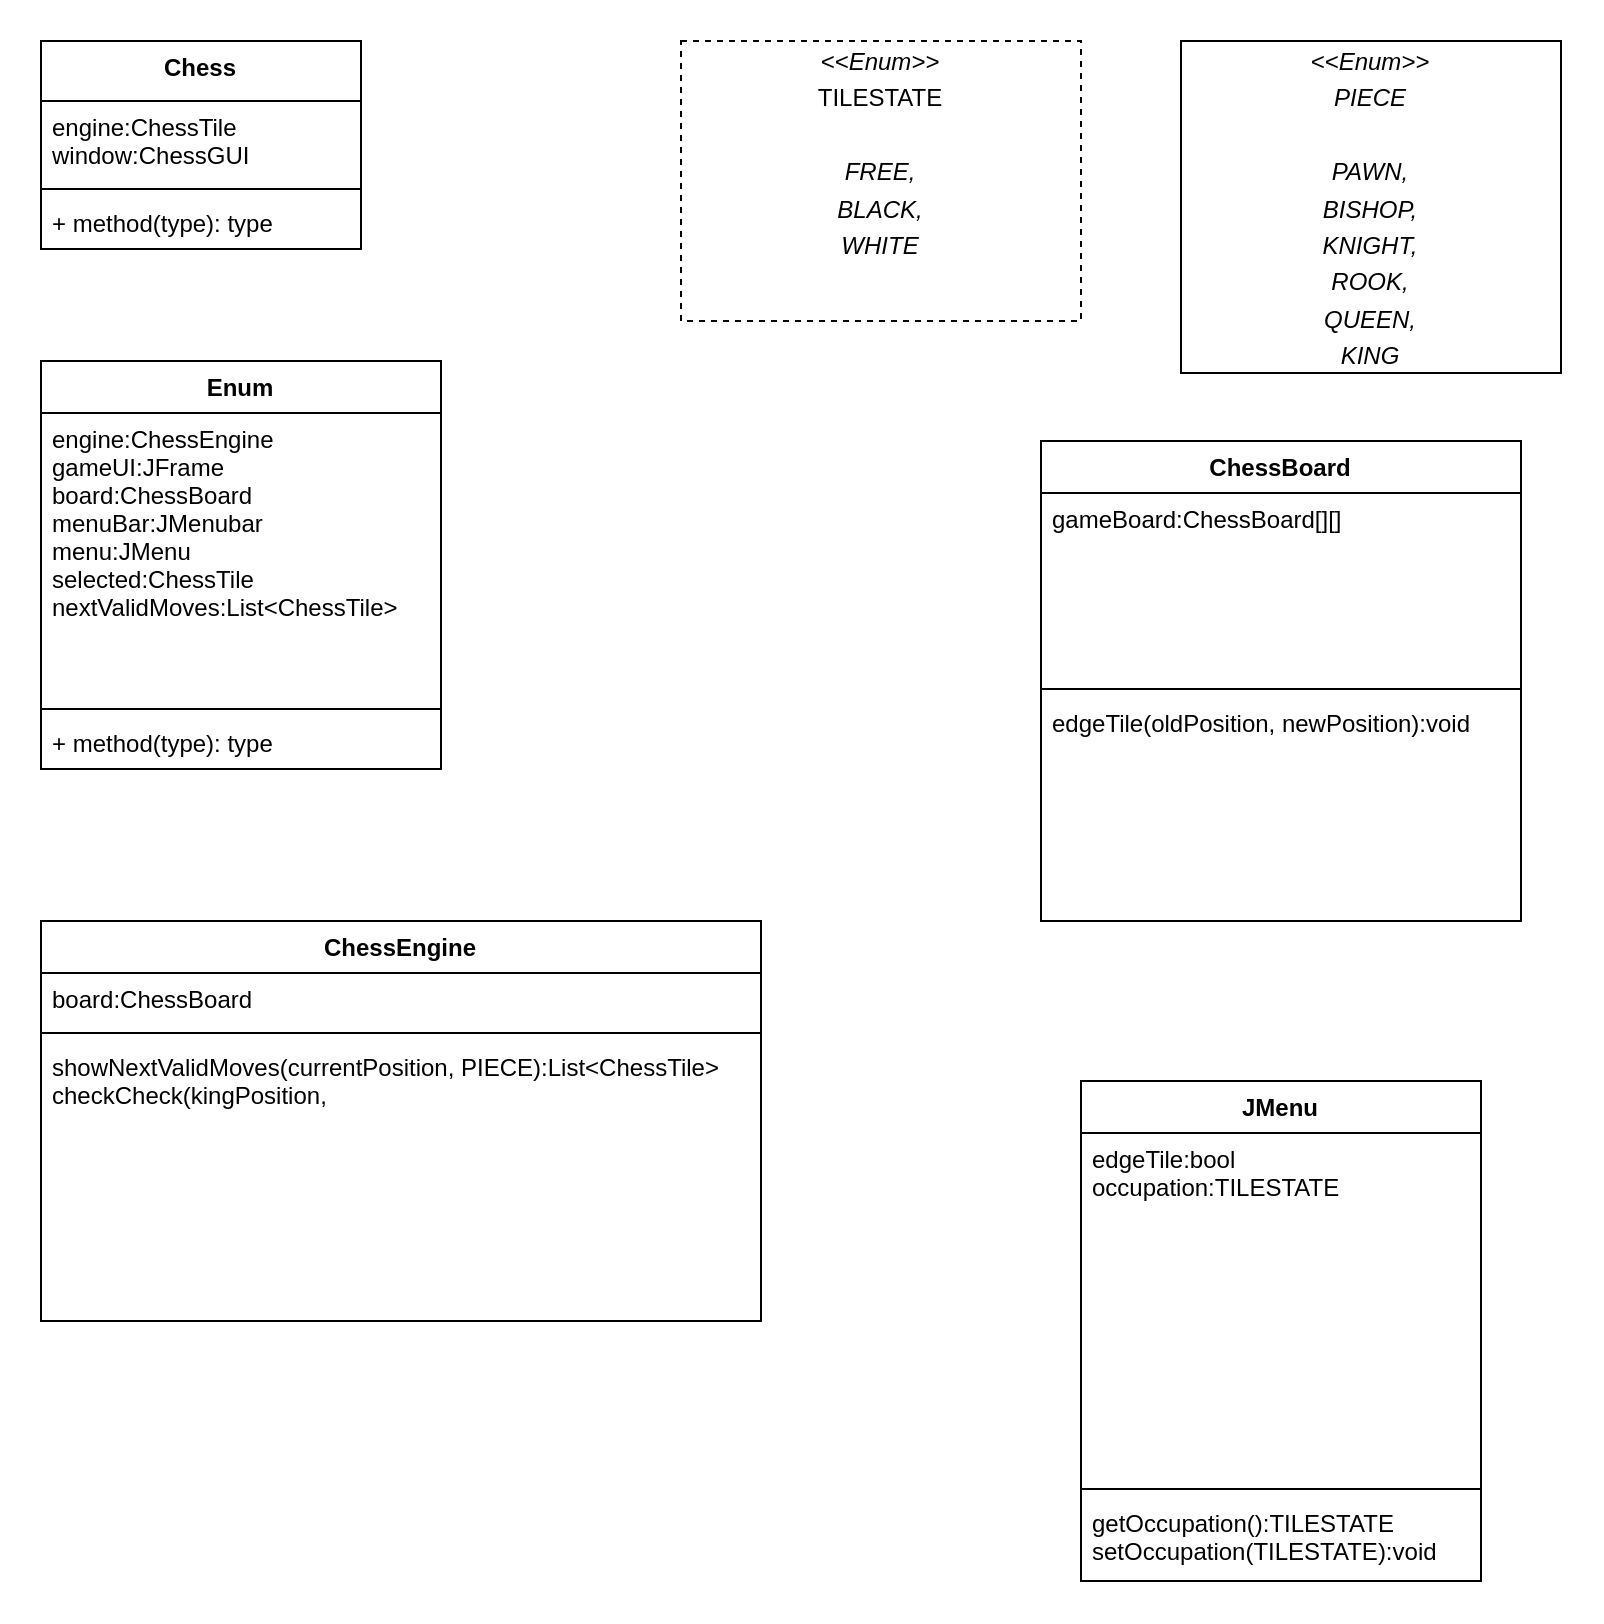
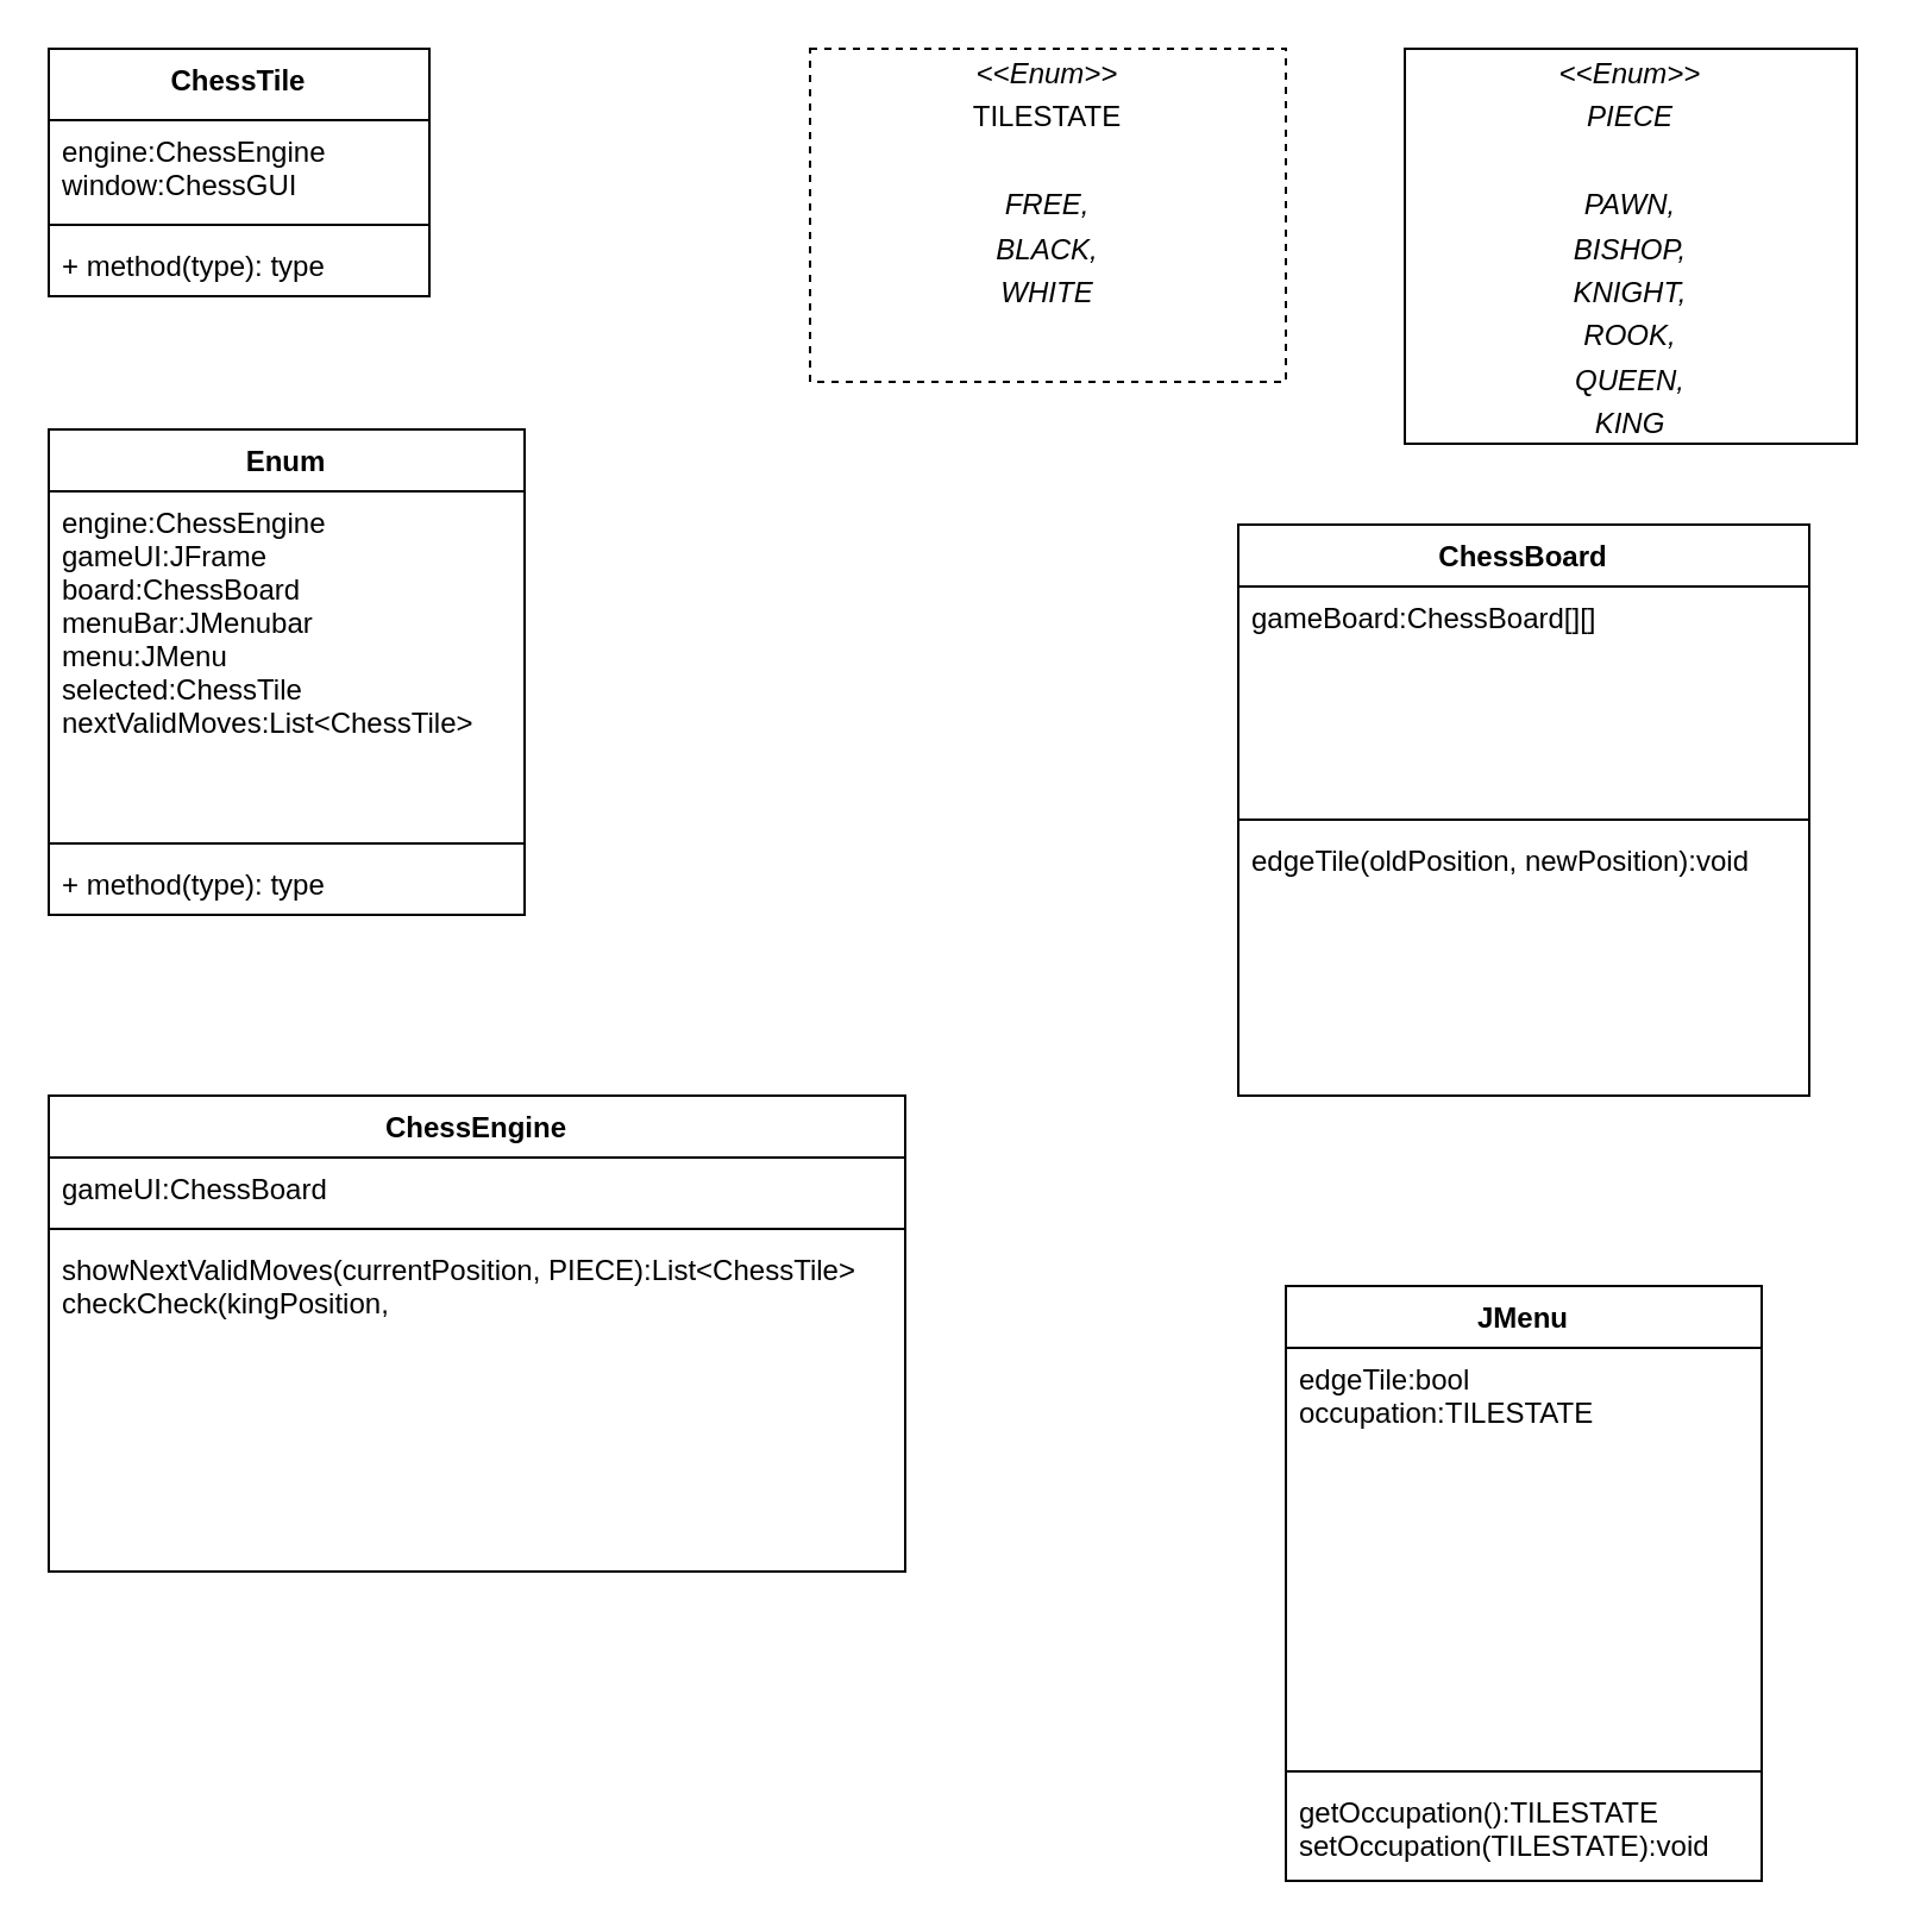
- <mxCell id="2" value="Chess" style="swimlane;fontStyle=1;align=center;verticalAlign=top;childLayout=stackLayout;horizontal=1;startSize=30;horizontalStack=0;resizeParent=1;resizeParentMax=0;resizeLast=0;collapsible=1;marginBottom=0;" parent="1" vertex="1"><mxGeometry x="20" y="20" width="160" height="104" as="geometry" /></mxCell>
+ <mxCell id="2" value="ChessTile" style="swimlane;fontStyle=1;align=center;verticalAlign=top;childLayout=stackLayout;horizontal=1;startSize=30;horizontalStack=0;resizeParent=1;resizeParentMax=0;resizeLast=0;collapsible=1;marginBottom=0;" parent="1" vertex="1"><mxGeometry x="20" y="20" width="160" height="104" as="geometry" /></mxCell>
- <mxCell id="3" value="engine:ChessTile&#10;window:ChessGUI" style="text;strokeColor=none;fillColor=none;align=left;verticalAlign=top;spacingLeft=4;spacingRight=4;overflow=hidden;rotatable=0;points=[[0,0.5],[1,0.5]];portConstraint=eastwest;" parent="2" vertex="1"><mxGeometry y="30" width="160" height="40" as="geometry" /></mxCell>
+ <mxCell id="3" value="engine:ChessEngine&#10;window:ChessGUI" style="text;strokeColor=none;fillColor=none;align=left;verticalAlign=top;spacingLeft=4;spacingRight=4;overflow=hidden;rotatable=0;points=[[0,0.5],[1,0.5]];portConstraint=eastwest;" parent="2" vertex="1"><mxGeometry y="30" width="160" height="40" as="geometry" /></mxCell>
- <mxCell id="7" value="board:ChessBoard" style="text;strokeColor=none;fillColor=none;align=left;verticalAlign=top;spacingLeft=4;spacingRight=4;overflow=hidden;rotatable=0;points=[[0,0.5],[1,0.5]];portConstraint=eastwest;" parent="6" vertex="1"><mxGeometry y="26" width="360" height="26" as="geometry" /></mxCell>
+ <mxCell id="7" value="gameUI:ChessBoard" style="text;strokeColor=none;fillColor=none;align=left;verticalAlign=top;spacingLeft=4;spacingRight=4;overflow=hidden;rotatable=0;points=[[0,0.5],[1,0.5]];portConstraint=eastwest;" parent="6" vertex="1"><mxGeometry y="26" width="360" height="26" as="geometry" /></mxCell>
